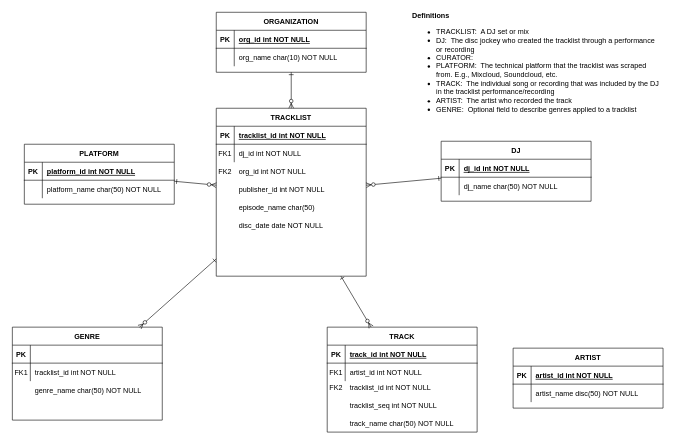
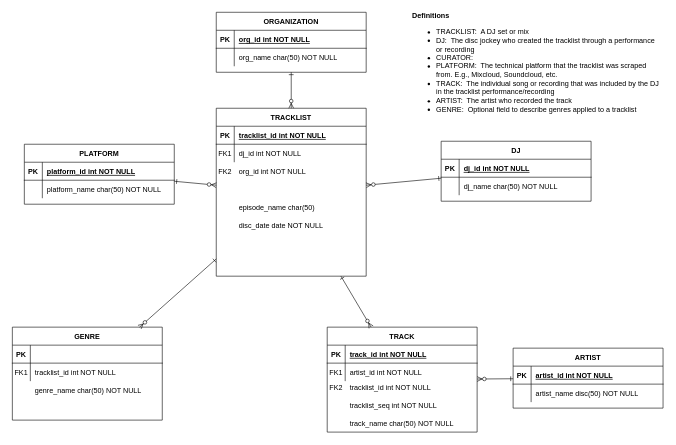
- <mxCell id="16" value="org_name char(10) NOT NULL" style="shape=partialRectangle;overflow=hidden;connectable=0;fillColor=none;top=0;left=0;bottom=0;right=0;align=left;spacingLeft=6;" parent="14" vertex="1"><mxGeometry x="30" width="220" height="30" as="geometry" /></mxCell>
+ <mxCell id="16" value="org_name char(50) NOT NULL" style="shape=partialRectangle;overflow=hidden;connectable=0;fillColor=none;top=0;left=0;bottom=0;right=0;align=left;spacingLeft=6;" parent="14" vertex="1"><mxGeometry x="30" width="220" height="30" as="geometry" /></mxCell>
- <mxCell id="38" value="publisher_id int NOT NULL" style="shape=partialRectangle;overflow=hidden;connectable=0;fillColor=none;top=0;left=0;bottom=0;right=0;align=left;spacingLeft=6;" parent="1" vertex="1"><mxGeometry x="390" y="300" width="220" height="30" as="geometry" /></mxCell>
+ <mxCell id="57" value="" style="endArrow=ERzeroToMany;startArrow=ERone;endFill=1;startFill=0;" parent="1" source="41" target="48" edge="1"><mxGeometry width="100" height="100" relative="1" as="geometry"><mxPoint x="1040" y="235" as="sourcePoint" /><mxPoint x="705" y="695" as="targetPoint" /></mxGeometry></mxCell>
